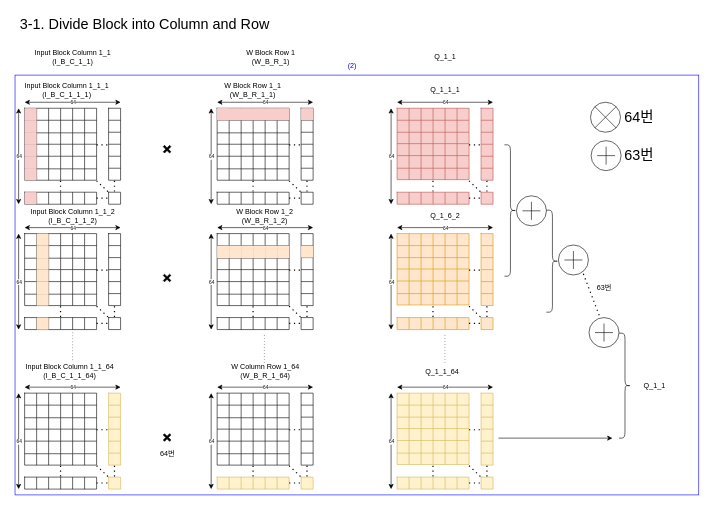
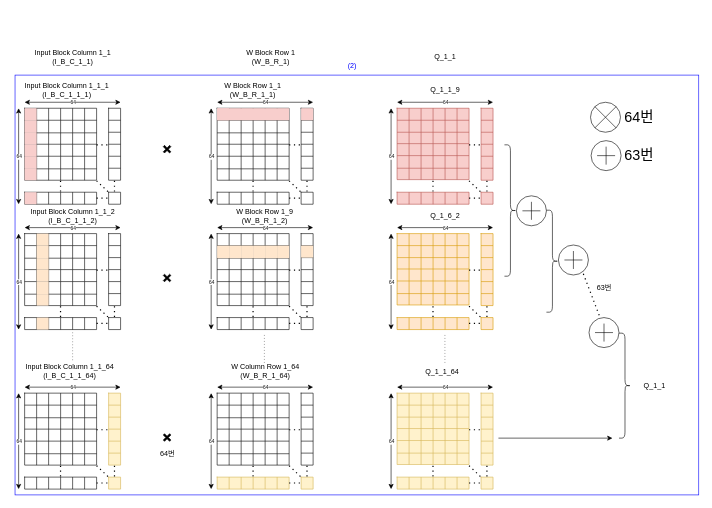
- <mxCell id="3" value="&lt;font style=&quot;font-size: 24px;&quot;&gt;3-1. Divide Block into Column and Row&lt;/font&gt;" style="text;html=1;align=center;verticalAlign=middle;resizable=0;points=[];autosize=1;strokeColor=none;fillColor=none;" vertex="1" parent="1"><mxGeometry x="20" y="20" width="440" height="40" as="geometry" /></mxCell>
- <mxCell id="710" value="Q_1_1_1" style="text;html=1;align=center;verticalAlign=middle;resizable=0;points=[];autosize=1;strokeColor=none;fillColor=none;" vertex="1" parent="1"><mxGeometry x="706" y="135" width="70" height="30" as="geometry" /></mxCell>
+ <mxCell id="710" value="Q_1_1_9" style="text;html=1;align=center;verticalAlign=middle;resizable=0;points=[];autosize=1;strokeColor=none;fillColor=none;" vertex="1" parent="1"><mxGeometry x="706" y="135" width="70" height="30" as="geometry" /></mxCell>
- <mxCell id="708" value="W Block Row 1_2&lt;br&gt;(W_B_R_1_2)" style="text;html=1;align=center;verticalAlign=middle;resizable=0;points=[];autosize=1;strokeColor=none;fillColor=none;" vertex="1" parent="1"><mxGeometry x="380" y="340" width="120" height="40" as="geometry" /></mxCell>
+ <mxCell id="708" value="W Block Row 1_9&lt;br&gt;(W_B_R_1_2)" style="text;html=1;align=center;verticalAlign=middle;resizable=0;points=[];autosize=1;strokeColor=none;fillColor=none;" vertex="1" parent="1"><mxGeometry x="380" y="340" width="120" height="40" as="geometry" /></mxCell>
